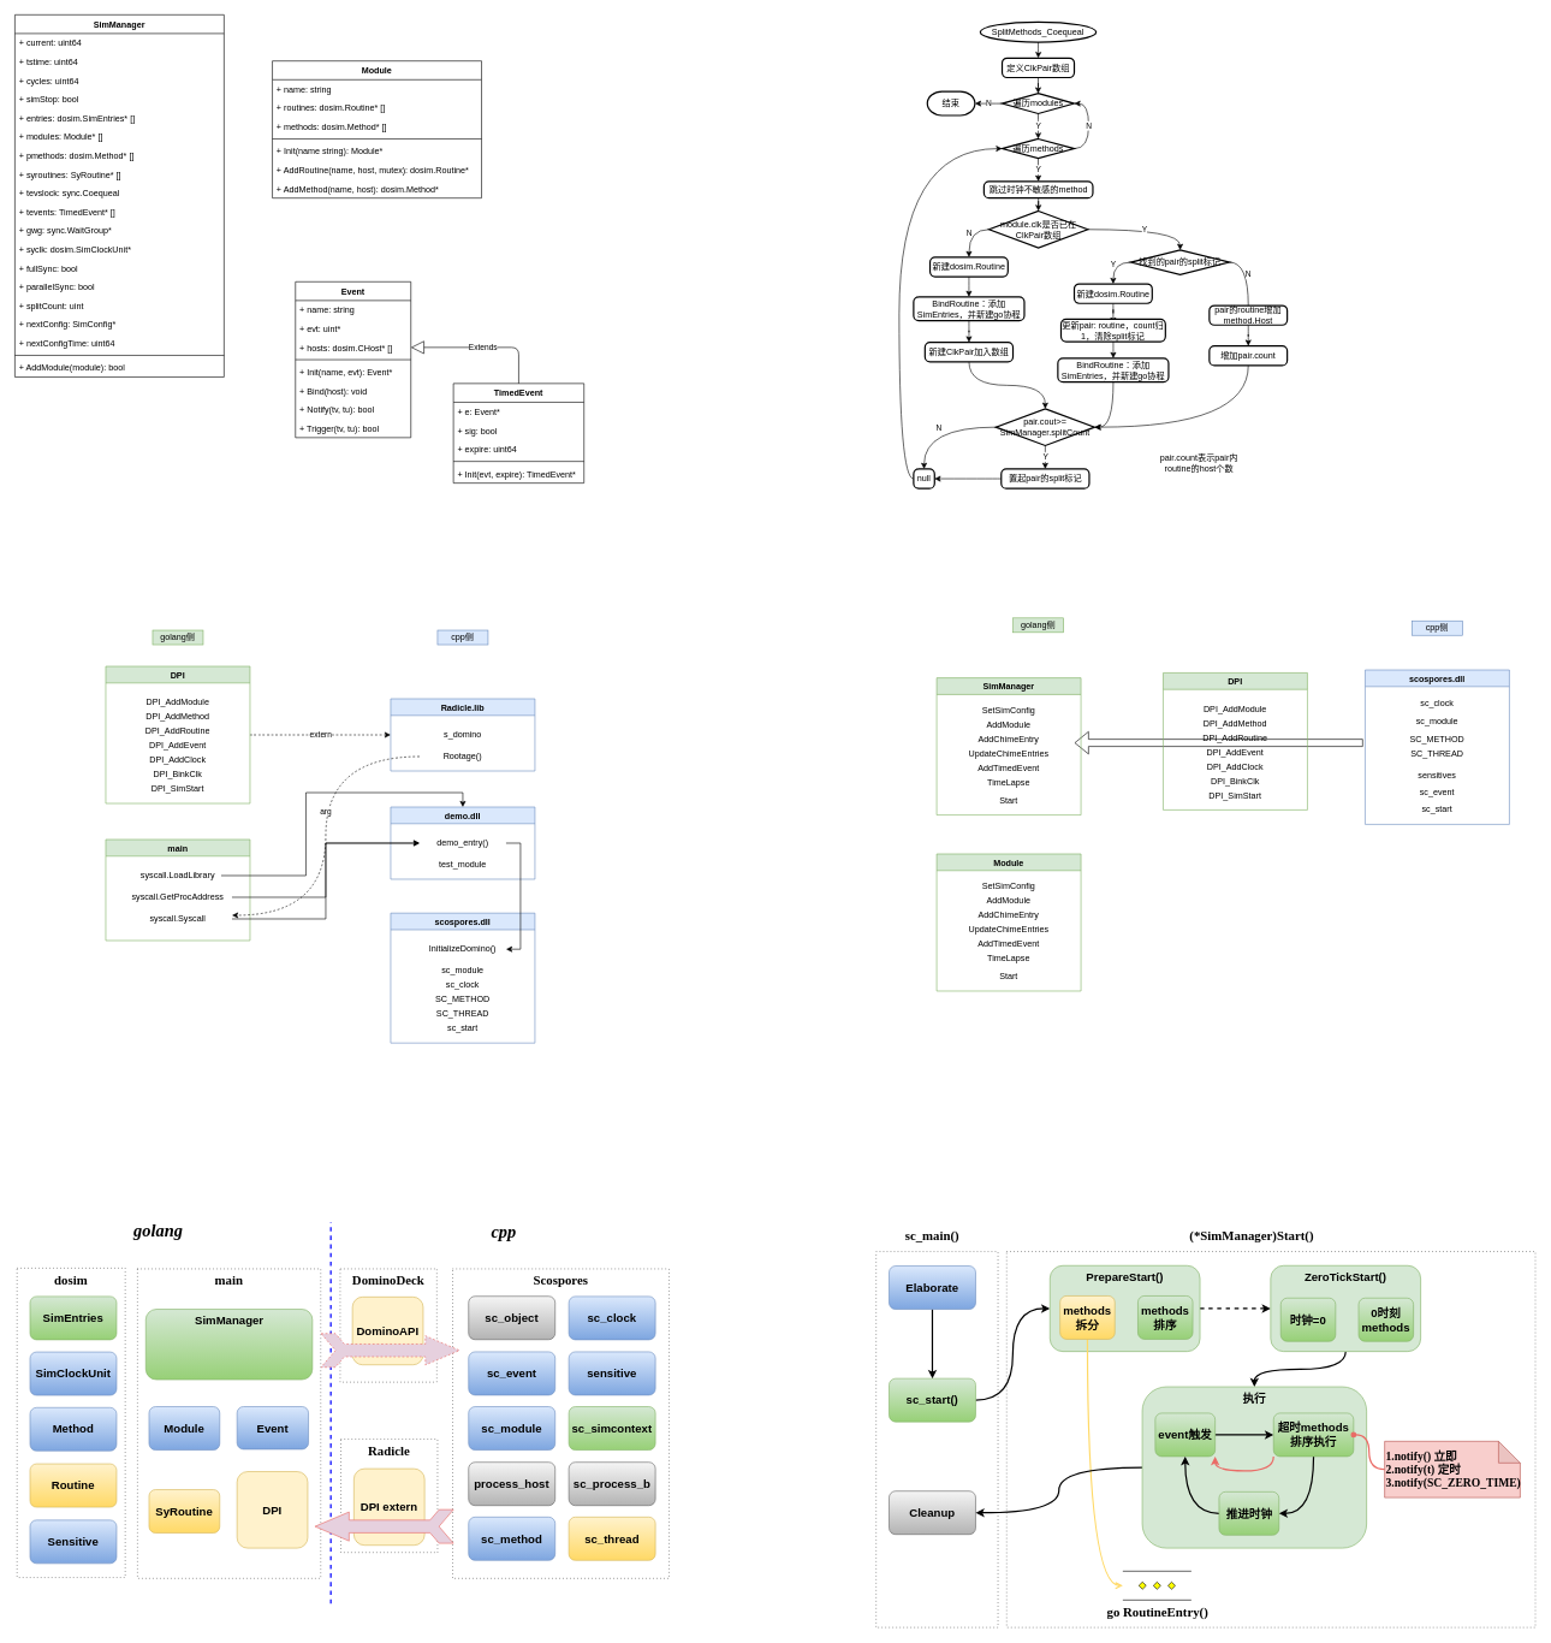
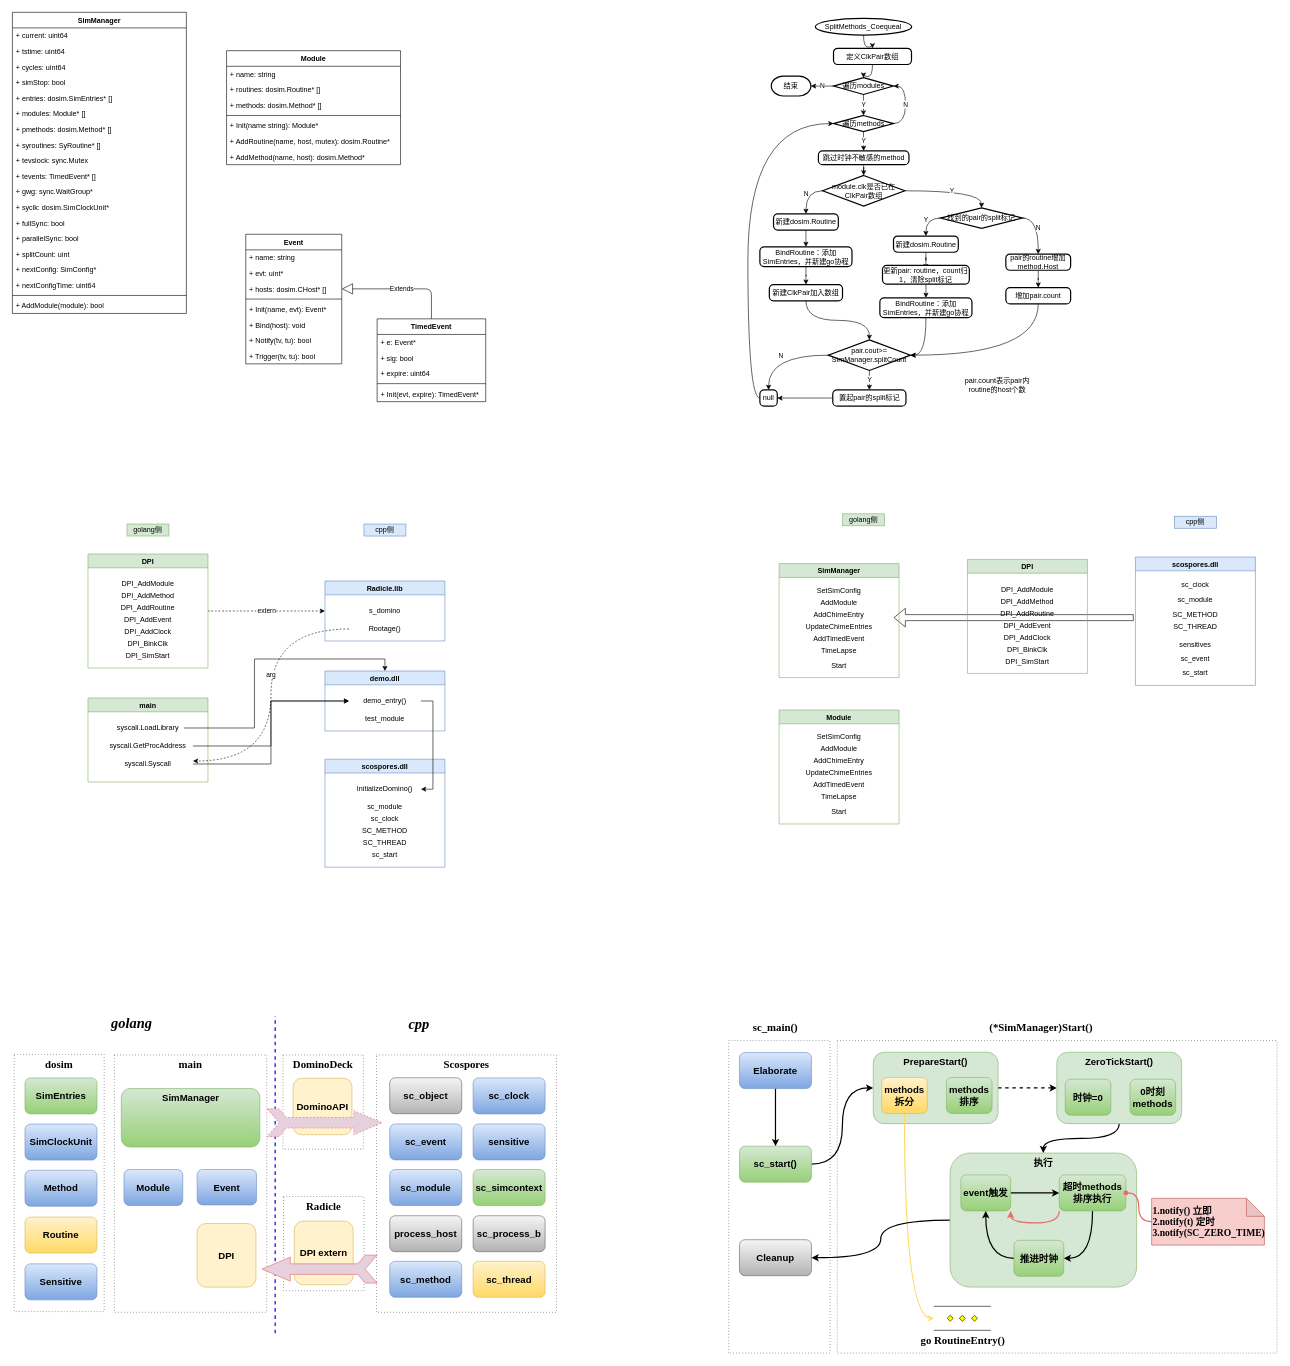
- <mxCell id="129" value="定义ClkPair数组" style="rounded=1;whiteSpace=wrap;html=1;absoluteArcSize=1;arcSize=14;strokeWidth=2;" parent="1" vertex="1"><mxGeometry x="1388.74" y="80" width="100" height="27" as="geometry" /></mxCell>
+ <mxCell id="129" value="定义ClkPair数组" style="rounded=1;whiteSpace=wrap;html=1;absoluteArcSize=1;arcSize=14;strokeWidth=2;" parent="1" vertex="1"><mxGeometry x="1388.74" y="80" width="130" height="27" as="geometry" /></mxCell>
- <mxCell id="34" value="+ tevslock: sync.Coequeal" style="text;strokeColor=none;fillColor=none;align=left;verticalAlign=top;spacingLeft=4;spacingRight=4;overflow=hidden;rotatable=0;points=[[0,0.5],[1,0.5]];portConstraint=eastwest;" parent="25" vertex="1"><mxGeometry y="234" width="290" height="26" as="geometry" /></mxCell>
+ <mxCell id="34" value="+ tevslock: sync.Mutex" style="text;strokeColor=none;fillColor=none;align=left;verticalAlign=top;spacingLeft=4;spacingRight=4;overflow=hidden;rotatable=0;points=[[0,0.5],[1,0.5]];portConstraint=eastwest;" parent="25" vertex="1"><mxGeometry y="234" width="290" height="26" as="geometry" /></mxCell>
- <mxCell id="140" value="N" style="edgeStyle=orthogonalEdgeStyle;curved=1;rounded=0;orthogonalLoop=1;jettySize=auto;html=1;entryX=0.5;entryY=0;entryDx=0;entryDy=0;exitX=1;exitY=0.5;exitDx=0;exitDy=0;exitPerimeter=0;endArrow=none;" parent="1" source="141" target="157" edge="1"><mxGeometry relative="1" as="geometry" /></mxCell>
+ <mxCell id="140" value="N" style="edgeStyle=orthogonalEdgeStyle;curved=1;rounded=0;orthogonalLoop=1;jettySize=auto;html=1;entryX=0.5;entryY=0;entryDx=0;entryDy=0;exitX=1;exitY=0.5;exitDx=0;exitDy=0;exitPerimeter=0;" parent="1" source="141" target="157" edge="1"><mxGeometry relative="1" as="geometry" /></mxCell>
- <mxCell id="214" value="SyRoutine" style="rounded=1;whiteSpace=wrap;html=1;fillColor=#fff2cc;strokeColor=#d6b656;fontSize=16;fontStyle=1;gradientColor=#ffd966;" vertex="1" parent="1"><mxGeometry x="206" y="2064" width="98" height="60" as="geometry" /></mxCell>
